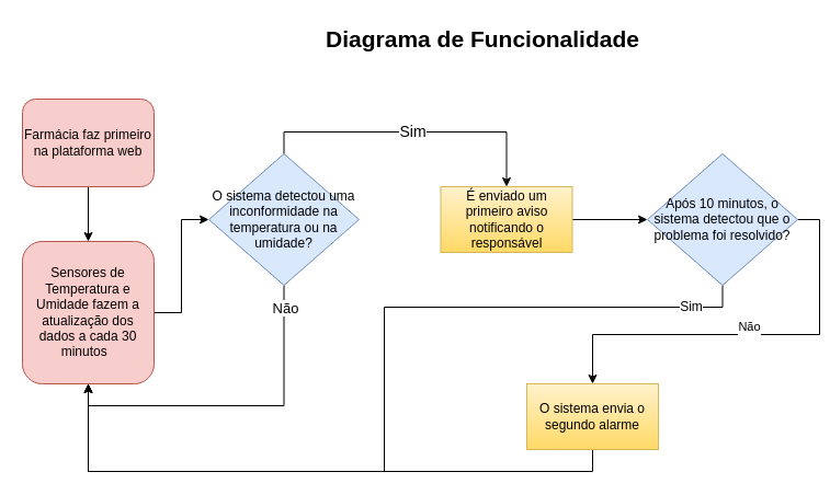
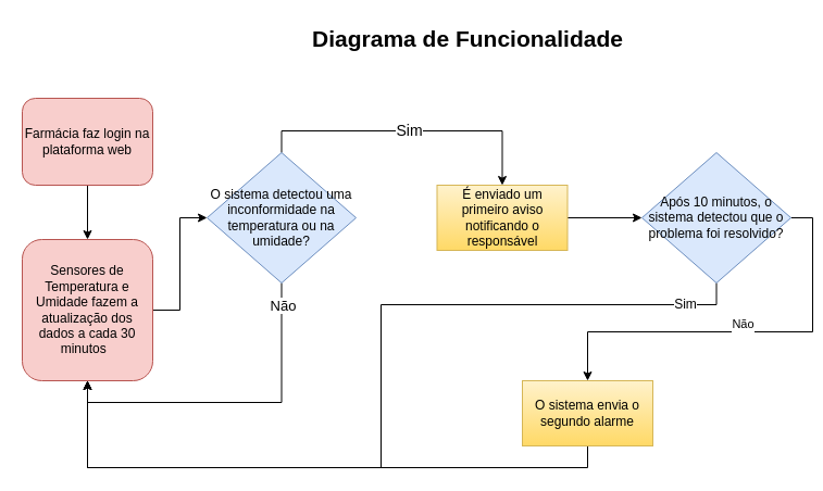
- <mxCell id="17" value="Diagrama de Funcionalidade" style="text;html=1;strokeColor=none;fillColor=none;align=center;verticalAlign=middle;whiteSpace=wrap;rounded=0;fontStyle=1;spacingTop=0;fontSize=21;" vertex="1" parent="1"><mxGeometry x="280" y="20" width="320" height="30" as="geometry" /></mxCell>
+ <mxCell id="17" value="Diagrama de Funcionalidade" style="text;html=1;strokeColor=none;fillColor=none;align=center;verticalAlign=middle;whiteSpace=wrap;rounded=0;fontStyle=1;spacingTop=0;fontSize=21;" vertex="1" parent="1"><mxGeometry x="270" y="20" width="320" height="30" as="geometry" /></mxCell>
- <mxCell id="3" value="Farmácia faz primeiro na plataforma web" style="rounded=1;whiteSpace=wrap;html=1;fillColor=#f8cecc;strokeColor=#b85450;" vertex="1" parent="1"><mxGeometry x="20" y="90" width="120" height="80" as="geometry" /></mxCell>
+ <mxCell id="3" value="Farmácia faz login na plataforma web" style="rounded=1;whiteSpace=wrap;html=1;fillColor=#f8cecc;strokeColor=#b85450;" vertex="1" parent="1"><mxGeometry x="20" y="90" width="120" height="80" as="geometry" /></mxCell>
